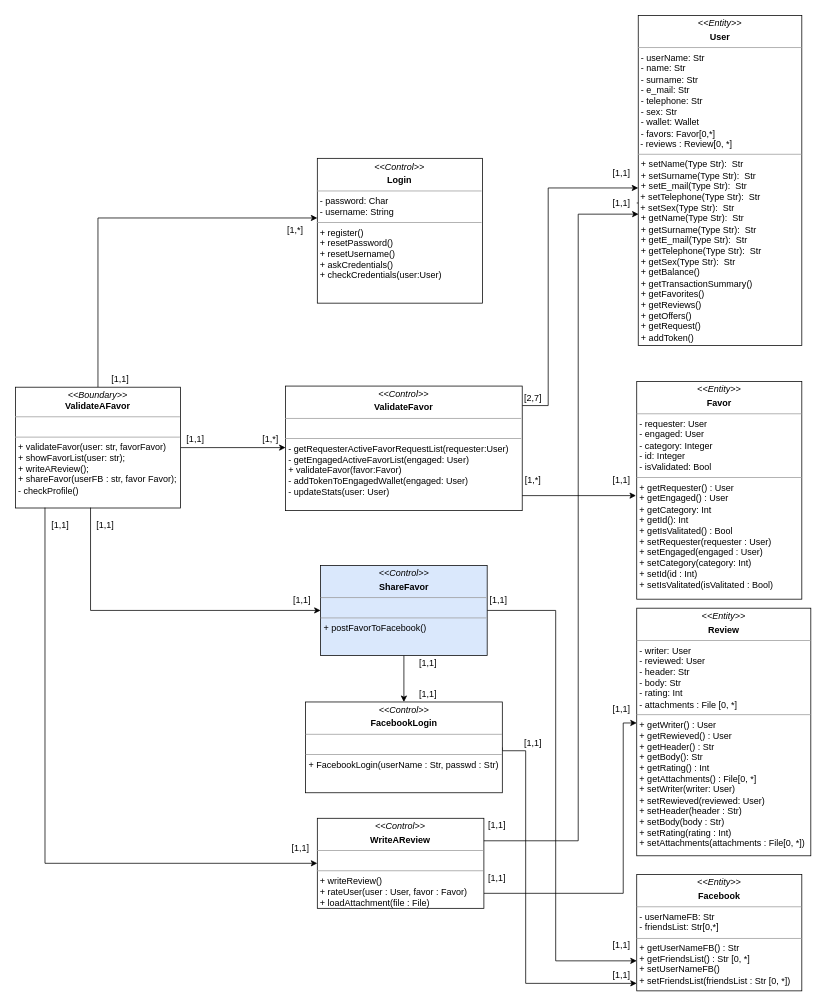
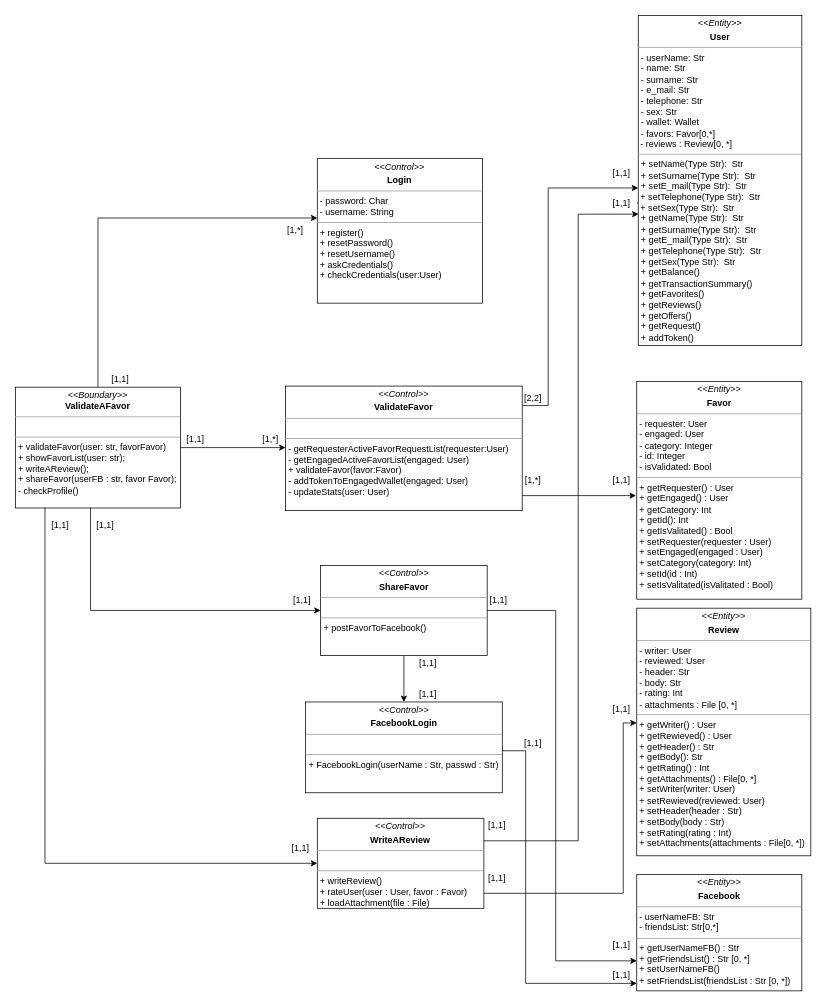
- <mxCell id="26" value="[2,7]" style="text;html=1;strokeColor=none;fillColor=none;align=center;verticalAlign=middle;whiteSpace=wrap;rounded=0;" vertex="1" parent="1"><mxGeometry x="690" y="520" width="40" height="20" as="geometry" /></mxCell>
+ <mxCell id="26" value="[2,2]" style="text;html=1;strokeColor=none;fillColor=none;align=center;verticalAlign=middle;whiteSpace=wrap;rounded=0;" vertex="1" parent="1"><mxGeometry x="690" y="520" width="40" height="20" as="geometry" /></mxCell>
- <mxCell id="7" value="&lt;p style=&quot;margin: 0px ; margin-top: 4px ; text-align: center&quot;&gt;&lt;font style=&quot;font-size: 12px&quot;&gt;&lt;i&gt;&amp;lt;&amp;lt;Control&amp;gt;&amp;gt;&lt;/i&gt;&lt;br&gt;&lt;/font&gt;&lt;/p&gt;&lt;p style=&quot;margin: 0px ; margin-top: 4px ; text-align: center&quot;&gt;&lt;b&gt;ShareFavor&lt;/b&gt;&lt;/p&gt;&lt;hr size=&quot;1&quot;&gt;&lt;p style=&quot;margin: 0px 0px 0px 4px&quot;&gt;&lt;br&gt;&lt;/p&gt;&lt;hr size=&quot;1&quot;&gt;&lt;p style=&quot;margin: 0px 0px 0px 4px&quot;&gt;&lt;span&gt;+ postFavorToFacebook()&lt;/span&gt;&lt;br&gt;&lt;/p&gt;" style="verticalAlign=top;align=left;overflow=fill;fontSize=12;fontFamily=Helvetica;html=1;rounded=0;shadow=0;comic=0;labelBackgroundColor=none;strokeWidth=1;fillColor=#dae8fc;" parent="1" vertex="1"><mxGeometry x="426.69" y="753" width="222" height="120" as="geometry" /></mxCell>
+ <mxCell id="7" value="&lt;p style=&quot;margin: 0px ; margin-top: 4px ; text-align: center&quot;&gt;&lt;font style=&quot;font-size: 12px&quot;&gt;&lt;i&gt;&amp;lt;&amp;lt;Control&amp;gt;&amp;gt;&lt;/i&gt;&lt;br&gt;&lt;/font&gt;&lt;/p&gt;&lt;p style=&quot;margin: 0px ; margin-top: 4px ; text-align: center&quot;&gt;&lt;b&gt;ShareFavor&lt;/b&gt;&lt;/p&gt;&lt;hr size=&quot;1&quot;&gt;&lt;p style=&quot;margin: 0px 0px 0px 4px&quot;&gt;&lt;br&gt;&lt;/p&gt;&lt;hr size=&quot;1&quot;&gt;&lt;p style=&quot;margin: 0px 0px 0px 4px&quot;&gt;&lt;span&gt;+ postFavorToFacebook()&lt;/span&gt;&lt;br&gt;&lt;/p&gt;" style="verticalAlign=top;align=left;overflow=fill;fontSize=12;fontFamily=Helvetica;html=1;rounded=0;shadow=0;comic=0;labelBackgroundColor=none;strokeWidth=1" parent="1" vertex="1"><mxGeometry x="426.69" y="753" width="222" height="120" as="geometry" /></mxCell>
